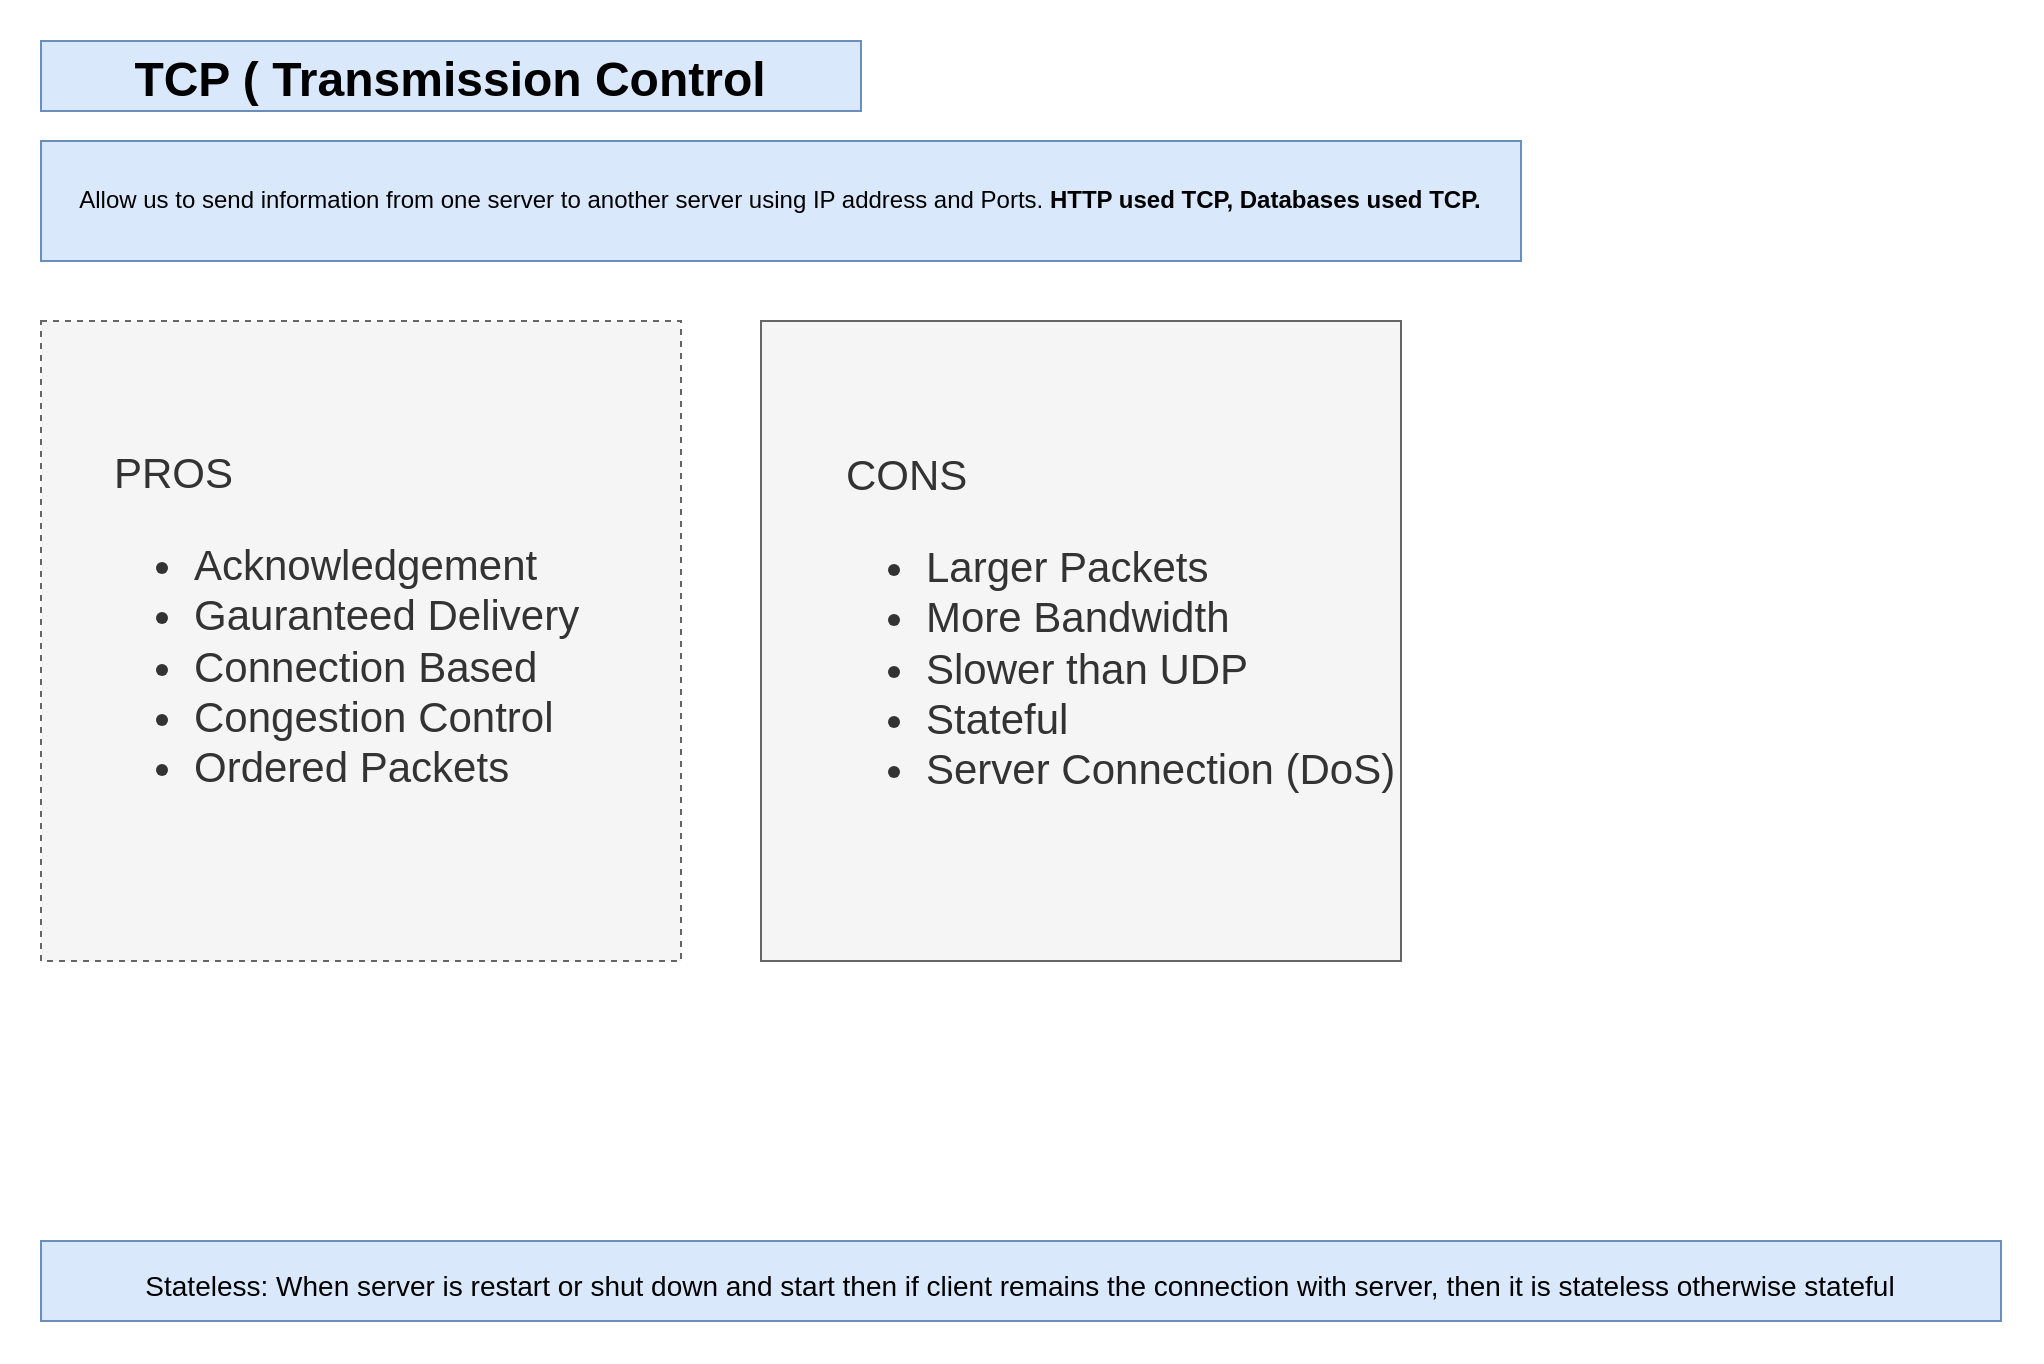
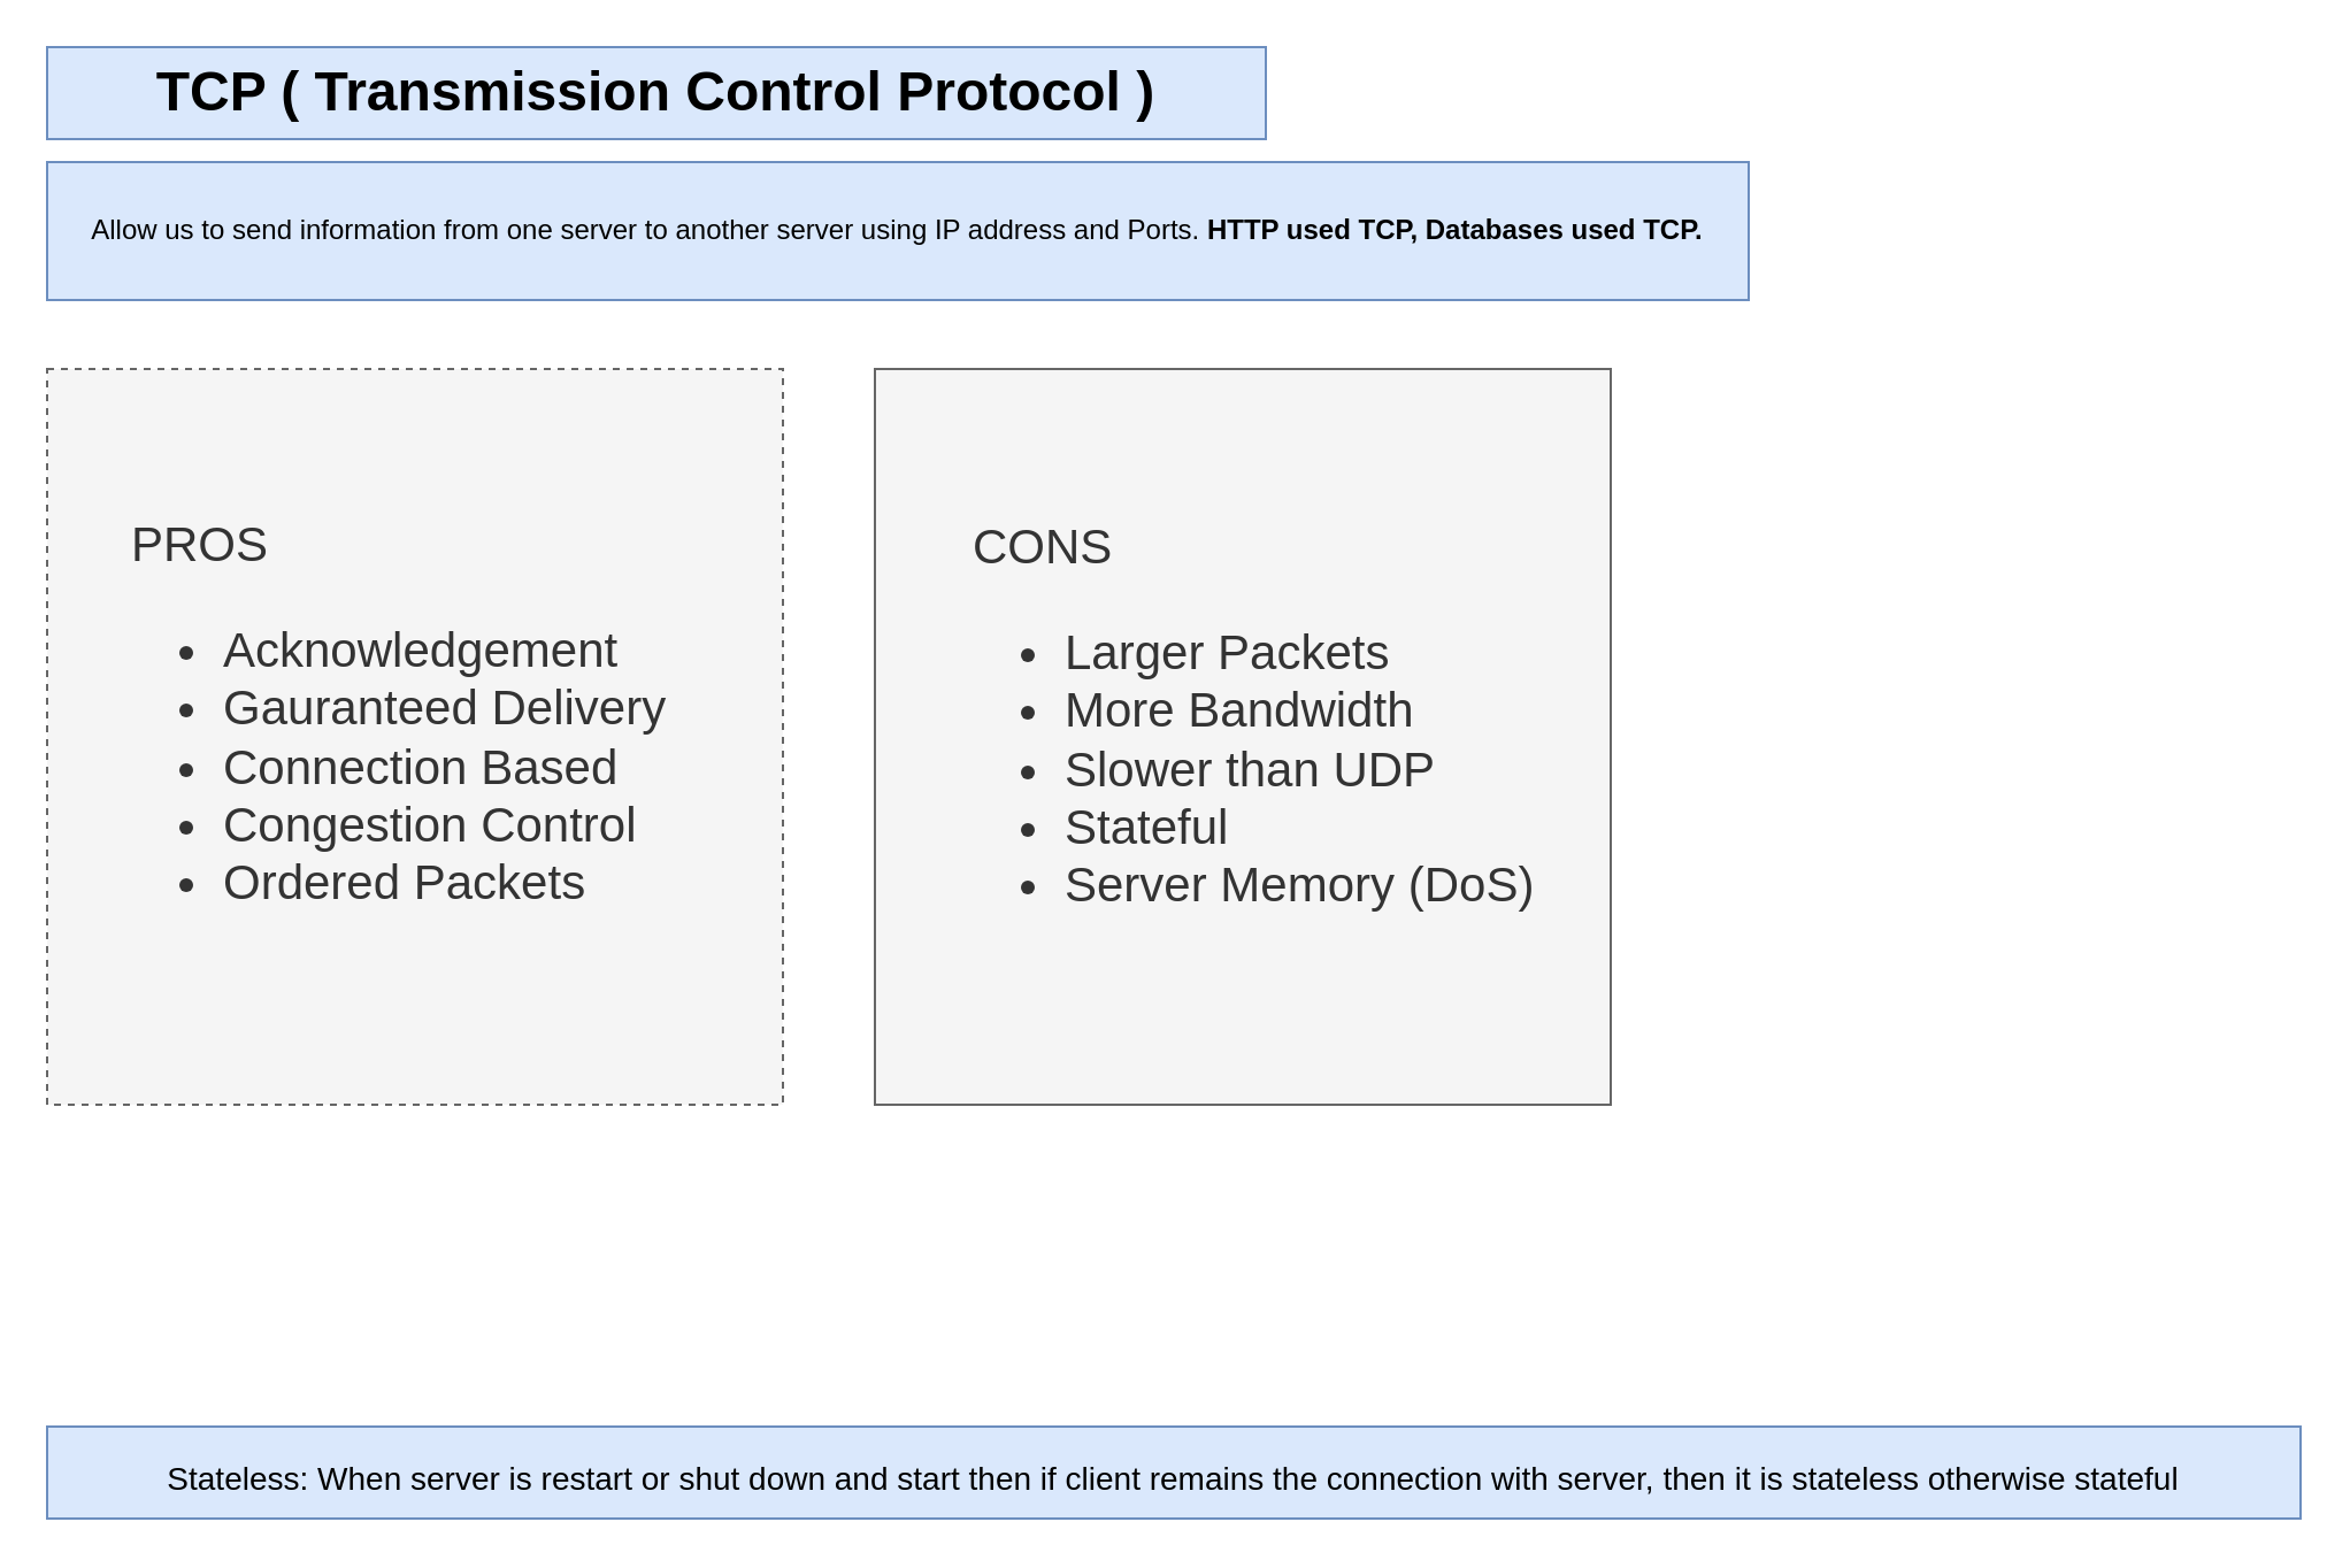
- <mxCell id="2" value="&lt;h1&gt;TCP ( Transmission Control Protocol )&lt;/h1&gt;" style="text;html=1;spacing=5;spacingTop=-20;whiteSpace=wrap;overflow=hidden;rounded=0;fillColor=#dae8fc;strokeColor=#6c8ebf;align=center;" parent="1" vertex="1"><mxGeometry x="20" y="20" width="410" height="35" as="geometry" /></mxCell>
+ <mxCell id="2" value="&lt;h1&gt;TCP ( Transmission Control Protocol )&lt;/h1&gt;" style="text;html=1;spacing=5;spacingTop=-20;whiteSpace=wrap;overflow=hidden;rounded=0;fillColor=#dae8fc;strokeColor=#6c8ebf;align=center;" parent="1" vertex="1"><mxGeometry x="20" y="20" width="530" height="40" as="geometry" /></mxCell>
- <mxCell id="5" value="&lt;span style=&quot;font-family: Helvetica; font-size: 21px; font-style: normal; font-variant-ligatures: normal; font-variant-caps: normal; font-weight: 400; letter-spacing: normal; orphans: 2; text-indent: 0px; text-transform: none; widows: 2; word-spacing: 0px; -webkit-text-stroke-width: 0px; text-decoration-thickness: initial; text-decoration-style: initial; text-decoration-color: initial; float: none; display: inline !important;&quot;&gt;CONS&lt;/span&gt;&lt;br style=&quot;font-family: Helvetica; font-size: 21px; font-style: normal; font-variant-ligatures: normal; font-variant-caps: normal; font-weight: 400; letter-spacing: normal; orphans: 2; text-indent: 0px; text-transform: none; widows: 2; word-spacing: 0px; -webkit-text-stroke-width: 0px; text-decoration-thickness: initial; text-decoration-style: initial; text-decoration-color: initial;&quot;&gt;&lt;ul style=&quot;font-family: Helvetica; font-size: 21px; font-style: normal; font-variant-ligatures: normal; font-variant-caps: normal; font-weight: 400; letter-spacing: normal; orphans: 2; text-indent: 0px; text-transform: none; widows: 2; word-spacing: 0px; -webkit-text-stroke-width: 0px; text-decoration-thickness: initial; text-decoration-style: initial; text-decoration-color: initial;&quot;&gt;&lt;li style=&quot;font-size: 21px;&quot;&gt;Larger Packets&lt;/li&gt;&lt;li style=&quot;font-size: 21px;&quot;&gt;More Bandwidth&lt;/li&gt;&lt;li style=&quot;font-size: 21px;&quot;&gt;Slower than UDP&lt;/li&gt;&lt;li style=&quot;font-size: 21px;&quot;&gt;Stateful&lt;/li&gt;&lt;li style=&quot;font-size: 21px;&quot;&gt;Server Connection (DoS)&lt;/li&gt;&lt;/ul&gt;" style="whiteSpace=wrap;html=1;aspect=fixed;fontSize=21;spacingLeft=41;fillColor=#f5f5f5;fontColor=#333333;strokeColor=#666666;labelBackgroundColor=none;align=left;spacingTop=2;spacing=2;" parent="1" vertex="1"><mxGeometry x="380" y="160" width="320" height="320" as="geometry" /></mxCell>
+ <mxCell id="5" value="&lt;span style=&quot;font-family: Helvetica; font-size: 21px; font-style: normal; font-variant-ligatures: normal; font-variant-caps: normal; font-weight: 400; letter-spacing: normal; orphans: 2; text-indent: 0px; text-transform: none; widows: 2; word-spacing: 0px; -webkit-text-stroke-width: 0px; text-decoration-thickness: initial; text-decoration-style: initial; text-decoration-color: initial; float: none; display: inline !important;&quot;&gt;CONS&lt;/span&gt;&lt;br style=&quot;font-family: Helvetica; font-size: 21px; font-style: normal; font-variant-ligatures: normal; font-variant-caps: normal; font-weight: 400; letter-spacing: normal; orphans: 2; text-indent: 0px; text-transform: none; widows: 2; word-spacing: 0px; -webkit-text-stroke-width: 0px; text-decoration-thickness: initial; text-decoration-style: initial; text-decoration-color: initial;&quot;&gt;&lt;ul style=&quot;font-family: Helvetica; font-size: 21px; font-style: normal; font-variant-ligatures: normal; font-variant-caps: normal; font-weight: 400; letter-spacing: normal; orphans: 2; text-indent: 0px; text-transform: none; widows: 2; word-spacing: 0px; -webkit-text-stroke-width: 0px; text-decoration-thickness: initial; text-decoration-style: initial; text-decoration-color: initial;&quot;&gt;&lt;li style=&quot;font-size: 21px;&quot;&gt;Larger Packets&lt;/li&gt;&lt;li style=&quot;font-size: 21px;&quot;&gt;More Bandwidth&lt;/li&gt;&lt;li style=&quot;font-size: 21px;&quot;&gt;Slower than UDP&lt;/li&gt;&lt;li style=&quot;font-size: 21px;&quot;&gt;Stateful&lt;/li&gt;&lt;li style=&quot;font-size: 21px;&quot;&gt;Server Memory (DoS)&lt;/li&gt;&lt;/ul&gt;" style="whiteSpace=wrap;html=1;aspect=fixed;fontSize=21;spacingLeft=41;fillColor=#f5f5f5;fontColor=#333333;strokeColor=#666666;labelBackgroundColor=none;align=left;spacingTop=2;spacing=2;" parent="1" vertex="1"><mxGeometry x="380" y="160" width="320" height="320" as="geometry" /></mxCell>
